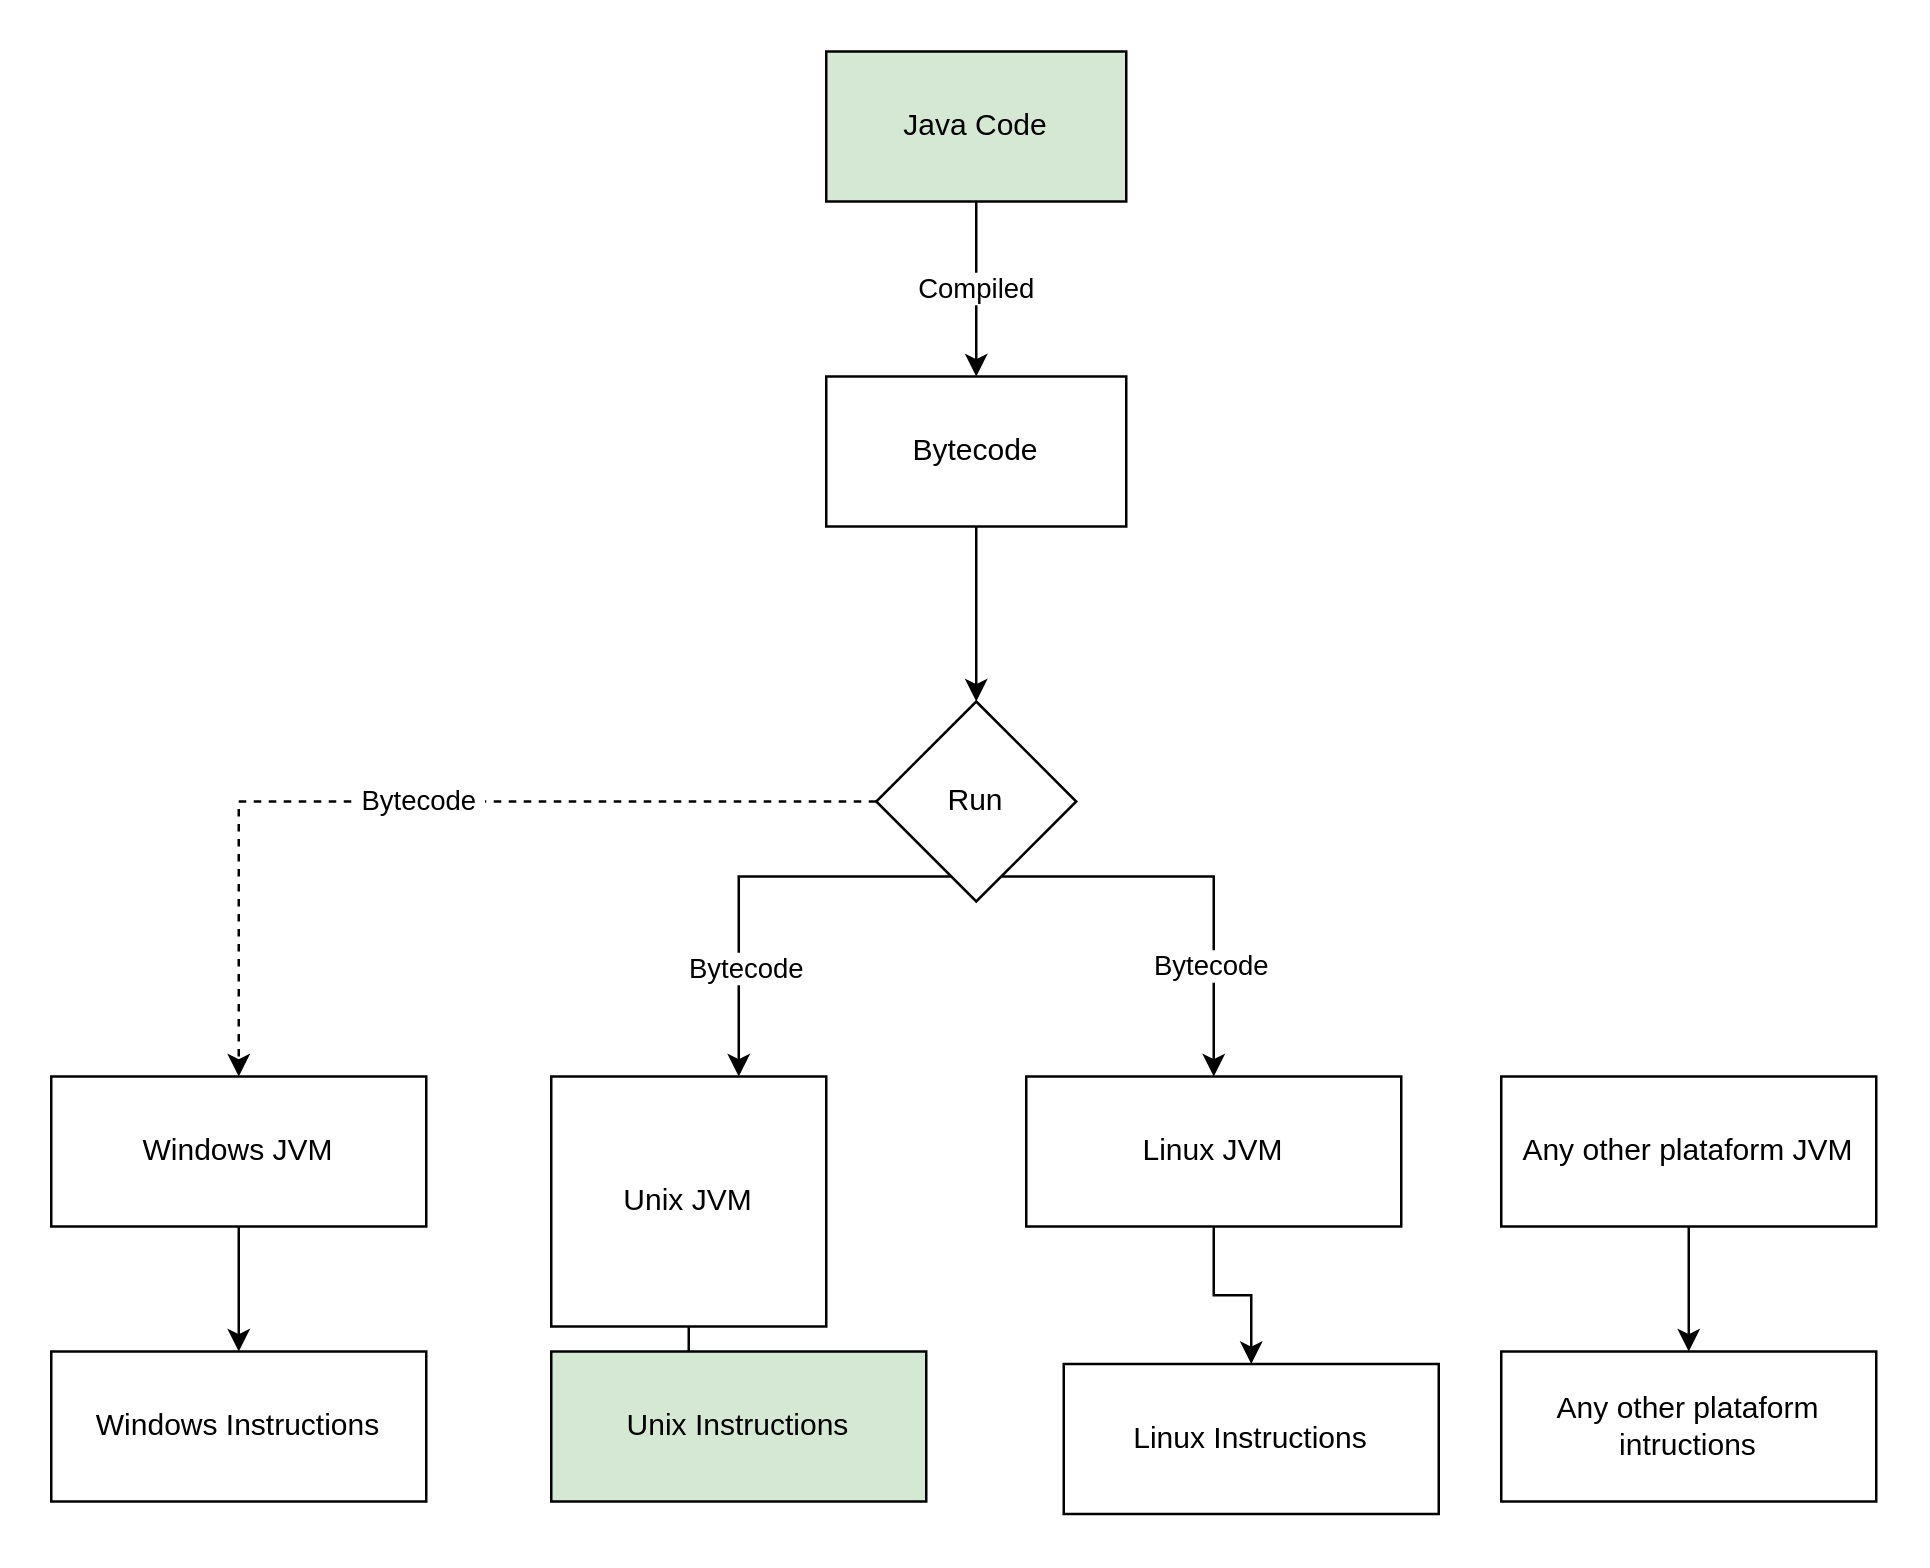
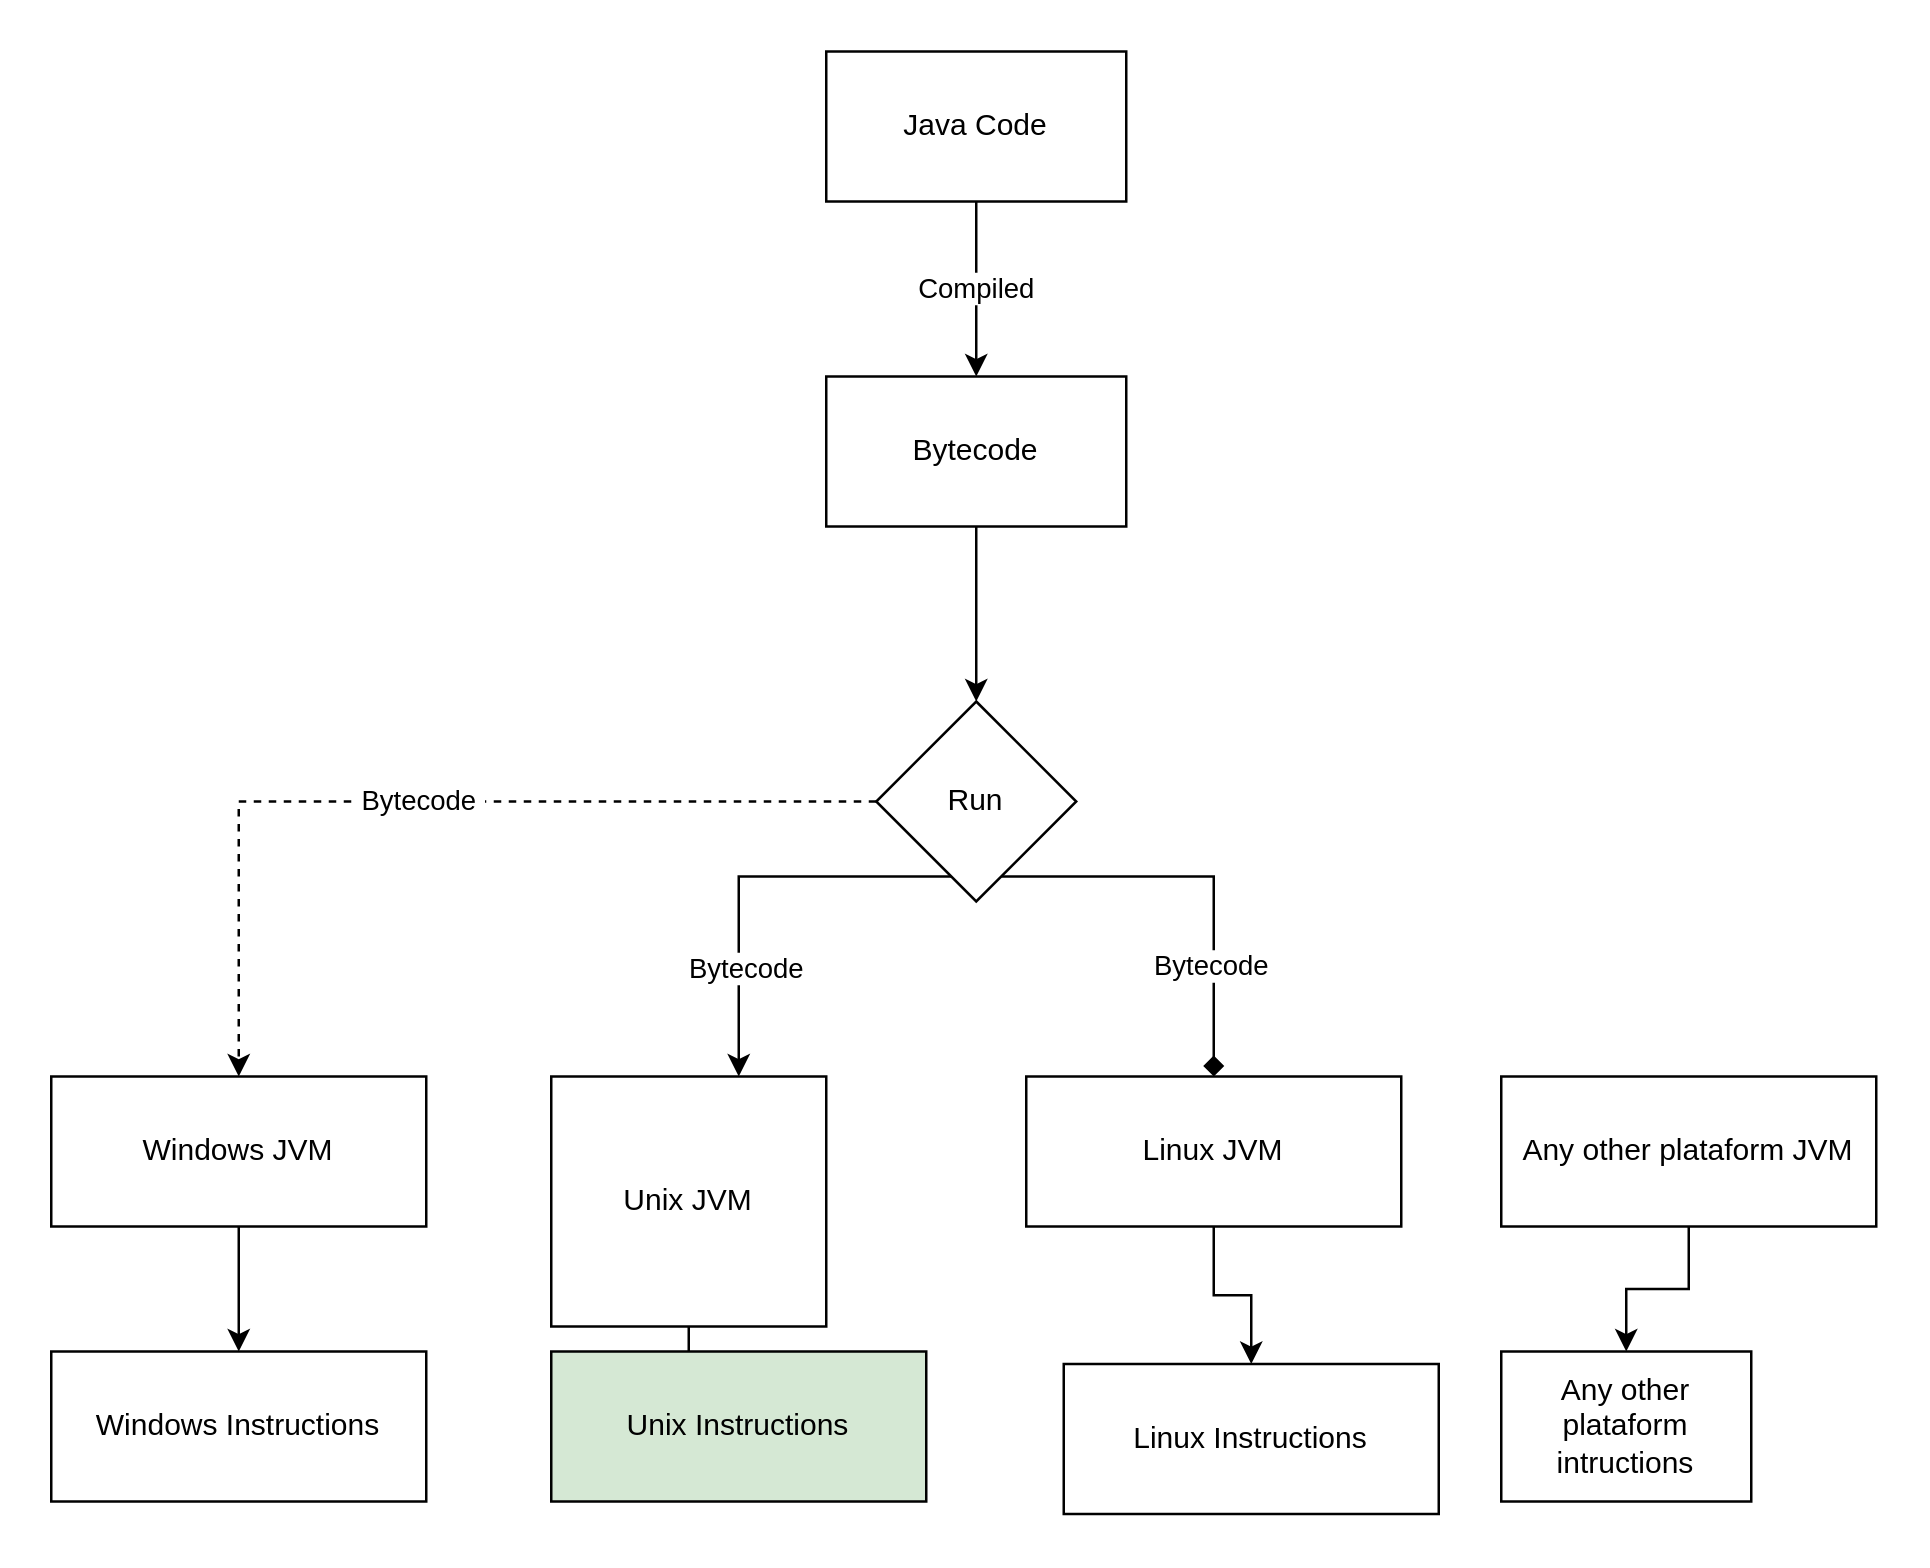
- <mxCell id="3" value="Java Code" style="rounded=0;whiteSpace=wrap;html=1;fillColor=#d5e8d4;" vertex="1" parent="1"><mxGeometry x="330" y="20" width="120" height="60" as="geometry" /></mxCell>
+ <mxCell id="3" value="Java Code" style="rounded=0;whiteSpace=wrap;html=1;" vertex="1" parent="1"><mxGeometry x="330" y="20" width="120" height="60" as="geometry" /></mxCell>
- <mxCell id="9" style="edgeStyle=orthogonalEdgeStyle;rounded=0;orthogonalLoop=1;jettySize=auto;html=1;" edge="1" parent="1" source="11" target="17"><mxGeometry relative="1" as="geometry"><Array as="points"><mxPoint x="485" y="350" /></Array></mxGeometry></mxCell>
+ <mxCell id="9" style="edgeStyle=orthogonalEdgeStyle;rounded=0;orthogonalLoop=1;jettySize=auto;html=1;endArrow=diamond;" edge="1" parent="1" source="11" target="17"><mxGeometry relative="1" as="geometry"><Array as="points"><mxPoint x="485" y="350" /></Array></mxGeometry></mxCell>
- <mxCell id="23" value="Any other plataform intructions" style="rounded=0;whiteSpace=wrap;html=1;" vertex="1" parent="1"><mxGeometry x="600" y="540" width="150" height="60" as="geometry" /></mxCell>
+ <mxCell id="23" value="Any other plataform intructions" style="rounded=0;whiteSpace=wrap;html=1;" vertex="1" parent="1"><mxGeometry x="600" y="540" width="100" height="60" as="geometry" /></mxCell>
